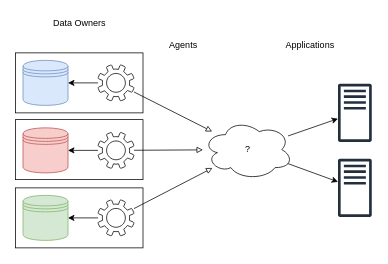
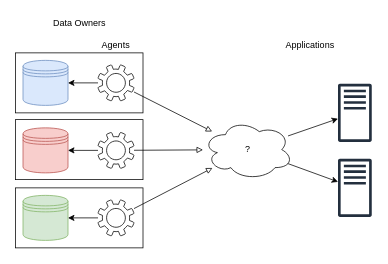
- <mxCell id="22" value="Agents" style="text;html=1;strokeColor=none;fillColor=none;align=center;verticalAlign=middle;whiteSpace=wrap;rounded=0;" vertex="1" parent="1"><mxGeometry x="224" y="50" width="40" height="20" as="geometry" /></mxCell>
+ <mxCell id="22" value="Agents" style="text;html=1;strokeColor=none;fillColor=none;align=center;verticalAlign=middle;whiteSpace=wrap;rounded=0;" vertex="1" parent="1"><mxGeometry x="134" y="50" width="40" height="20" as="geometry" /></mxCell>
